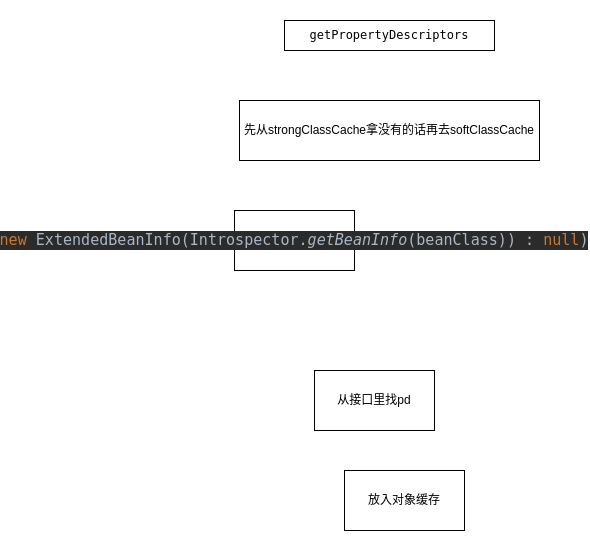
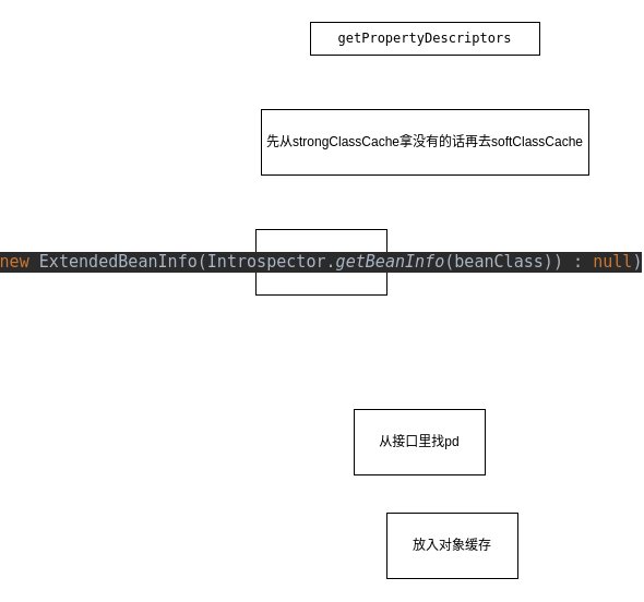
- <mxCell id="5" value="从接口里找pd" style="whiteSpace=wrap;html=1;" vertex="1" parent="1"><mxGeometry x="100" y="370" width="120" height="60" as="geometry" /></mxCell>
+ <mxCell id="5" value="从接口里找pd" style="whiteSpace=wrap;html=1;" vertex="1" parent="1"><mxGeometry x="110" y="375" width="120" height="60" as="geometry" /></mxCell>
- <mxCell id="6" value="放入对象缓存" style="whiteSpace=wrap;html=1;" vertex="1" parent="1"><mxGeometry x="130" y="470" width="120" height="60" as="geometry" /></mxCell>
+ <mxCell id="6" value="放入对象缓存" style="whiteSpace=wrap;html=1;" vertex="1" parent="1"><mxGeometry x="140" y="470" width="120" height="60" as="geometry" /></mxCell>
